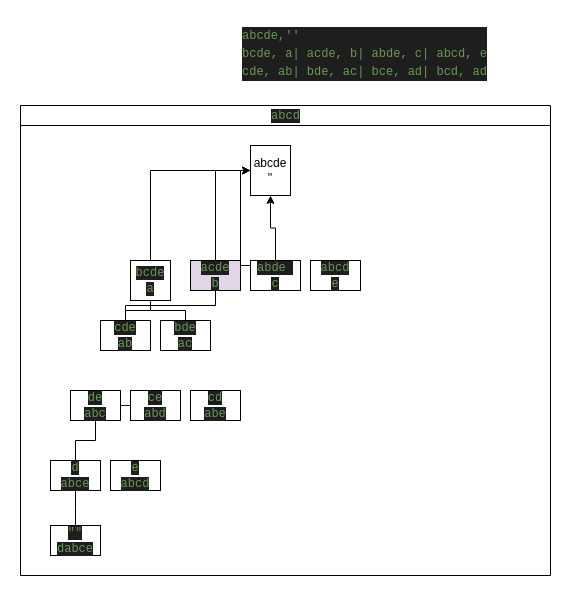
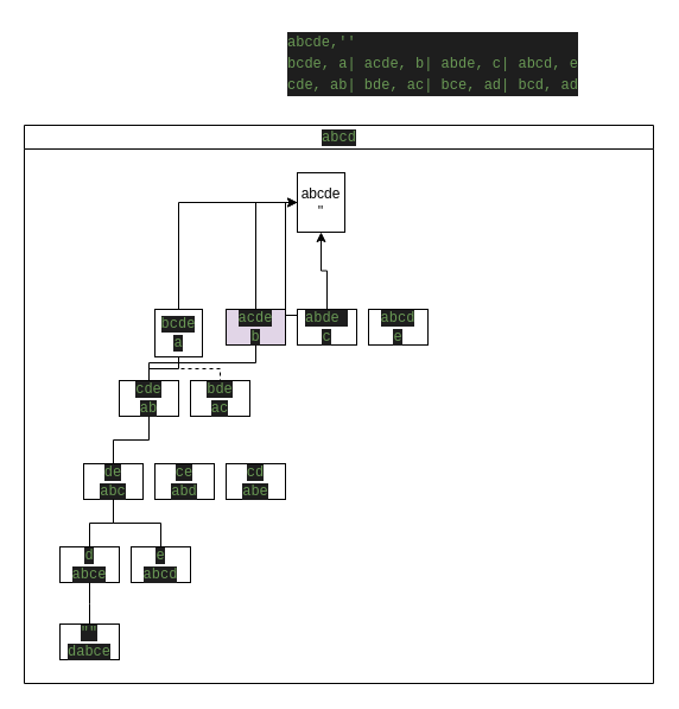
- <mxCell id="15" value="" style="edgeStyle=elbowEdgeStyle;elbow=vertical;startArrow=none;endArrow=none;rounded=0;" edge="1" target="16" source="6" parent="3"><mxGeometry relative="1" as="geometry"><mxPoint x="380" y="255" as="sourcePoint" /></mxGeometry></mxCell>
+ <mxCell id="15" value="" style="edgeStyle=elbowEdgeStyle;elbow=vertical;startArrow=none;endArrow=none;rounded=0;dashed=1;" edge="1" target="16" source="6" parent="3"><mxGeometry relative="1" as="geometry"><mxPoint x="380" y="255" as="sourcePoint" /></mxGeometry></mxCell>
+ <mxCell id="17" value="" style="edgeStyle=elbowEdgeStyle;elbow=vertical;startArrow=none;endArrow=none;rounded=0;" edge="1" target="18" source="14" parent="3"><mxGeometry relative="1" as="geometry"><mxPoint x="225" y="335" as="sourcePoint" /></mxGeometry></mxCell>
- <mxCell id="24" value="" style="edgeStyle=elbowEdgeStyle;elbow=vertical;startArrow=none;endArrow=none;rounded=0;" edge="1" target="22" source="18" parent="3"><mxGeometry relative="1" as="geometry"><mxPoint x="195" y="475" as="sourcePoint" /></mxGeometry></mxCell>
+ <mxCell id="24" value="" style="edgeStyle=elbowEdgeStyle;elbow=vertical;startArrow=none;endArrow=none;rounded=0;" edge="1" target="25" source="18" parent="3"><mxGeometry relative="1" as="geometry"><mxPoint x="195" y="475" as="sourcePoint" /></mxGeometry></mxCell>
